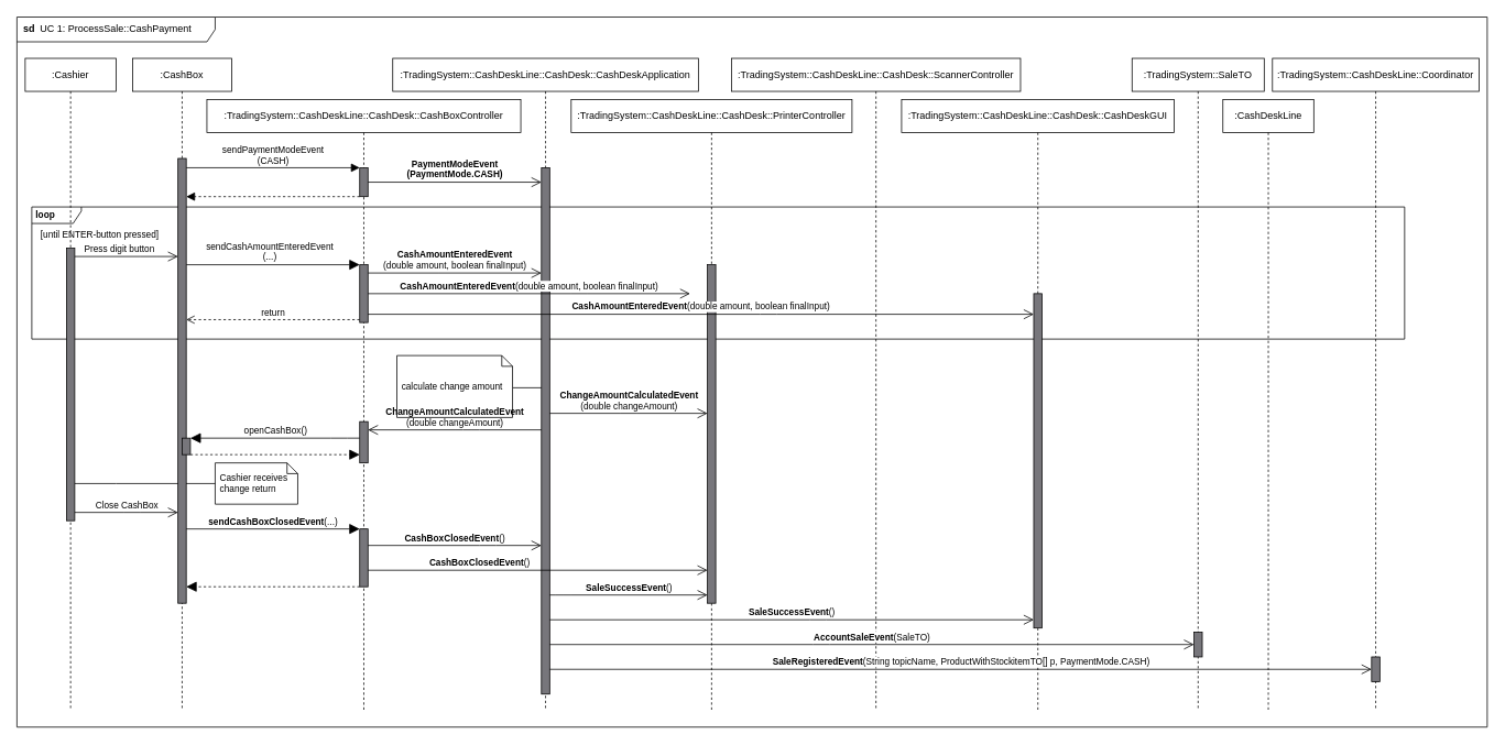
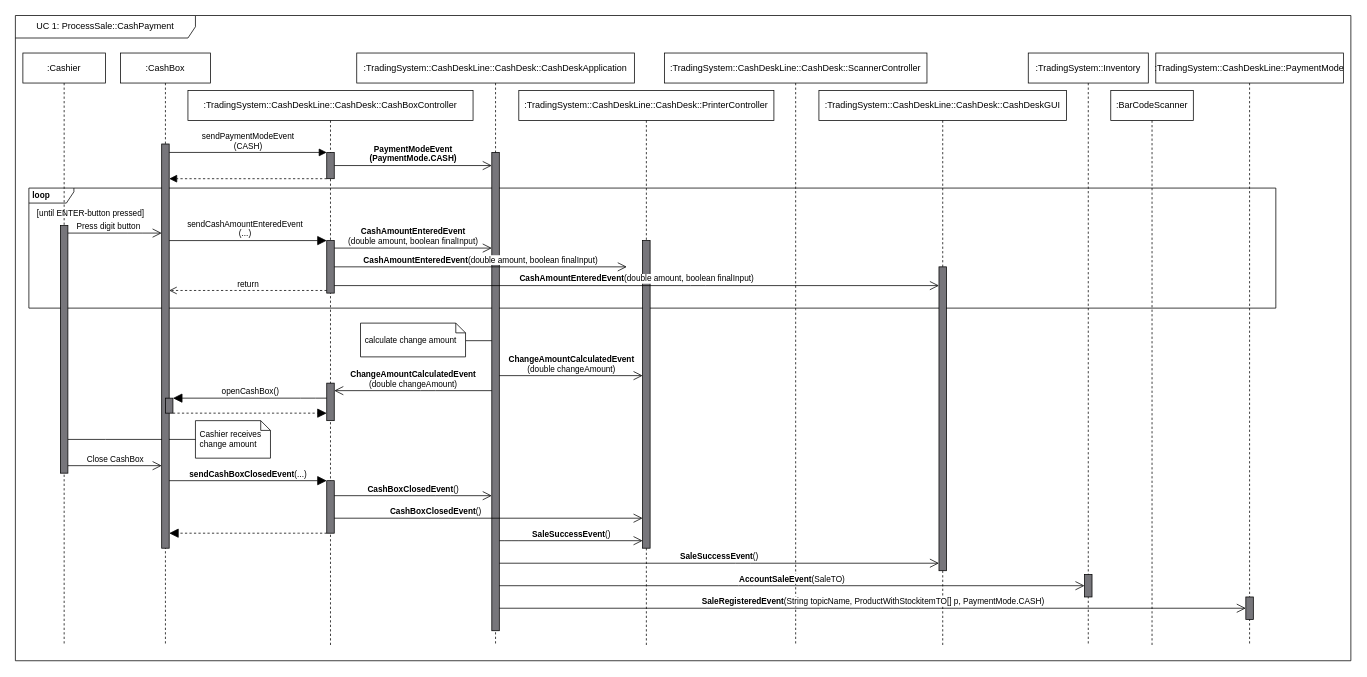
- <mxCell id="3" value="sd" style="text;align=center;fontStyle=1;verticalAlign=middle;spacingLeft=3;spacingRight=3;strokeColor=none;rotatable=0;points=[[0,0.5],[1,0.5]];portConstraint=eastwest;" parent="1" vertex="1"><mxGeometry x="20" y="20" width="30" height="26" as="geometry" /></mxCell>
- <mxCell id="6" value=":TradingSystem::SaleTO" style="shape=umlLifeline;perimeter=lifelinePerimeter;whiteSpace=wrap;html=1;container=1;collapsible=0;recursiveResize=0;outlineConnect=0;" parent="1" vertex="1"><mxGeometry x="1370" y="70" width="160" height="790" as="geometry" /></mxCell>
+ <mxCell id="6" value=":TradingSystem::Inventory" style="shape=umlLifeline;perimeter=lifelinePerimeter;whiteSpace=wrap;html=1;container=1;collapsible=0;recursiveResize=0;outlineConnect=0;" parent="1" vertex="1"><mxGeometry x="1370" y="70" width="160" height="790" as="geometry" /></mxCell>
- <mxCell id="8" value=":TradingSystem::CashDeskLine::Coordinator" style="shape=umlLifeline;perimeter=lifelinePerimeter;whiteSpace=wrap;html=1;container=1;collapsible=0;recursiveResize=0;outlineConnect=0;" parent="1" vertex="1"><mxGeometry x="1540" y="70" width="250" height="790" as="geometry" /></mxCell>
+ <mxCell id="8" value=":TradingSystem::CashDeskLine::PaymentMode" style="shape=umlLifeline;perimeter=lifelinePerimeter;whiteSpace=wrap;html=1;container=1;collapsible=0;recursiveResize=0;outlineConnect=0;" parent="1" vertex="1"><mxGeometry x="1540" y="70" width="250" height="790" as="geometry" /></mxCell>
- <mxCell id="5" value=":CashDeskLine" style="shape=umlLifeline;perimeter=lifelinePerimeter;whiteSpace=wrap;html=1;container=1;collapsible=0;recursiveResize=0;outlineConnect=0;" parent="1" vertex="1"><mxGeometry x="1480" y="120" width="110" height="740" as="geometry" /></mxCell>
+ <mxCell id="5" value=":BarCodeScanner" style="shape=umlLifeline;perimeter=lifelinePerimeter;whiteSpace=wrap;html=1;container=1;collapsible=0;recursiveResize=0;outlineConnect=0;" parent="1" vertex="1"><mxGeometry x="1480" y="120" width="110" height="740" as="geometry" /></mxCell>
- <mxCell id="28" value="calculate change amount" style="shape=note;size=13;whiteSpace=wrap;html=1;rounded=0;glass=0;fontSize=11;strokeColor=#000000;strokeWidth=1;fillColor=none;align=left;spacingLeft=4;" parent="25" vertex="1"><mxGeometry x="230" y="310" width="140" height="75" as="geometry" /></mxCell>
+ <mxCell id="28" value="calculate change amount" style="shape=note;size=13;whiteSpace=wrap;html=1;rounded=0;glass=0;fontSize=11;strokeColor=#000000;strokeWidth=1;fillColor=none;align=left;spacingLeft=4;" parent="25" vertex="1"><mxGeometry x="230" y="310" width="140" height="45" as="geometry" /></mxCell>
- <mxCell id="39" value="&lt;div&gt;Cashier receives&lt;/div&gt;&lt;div&gt;change return&lt;br&gt;&lt;/div&gt;" style="shape=note;size=13;whiteSpace=wrap;html=1;rounded=0;glass=0;fontSize=11;strokeColor=#000000;strokeWidth=1;fillColor=none;align=left;spacingLeft=4;" parent="1" vertex="1"><mxGeometry x="260" y="560" width="100" height="50" as="geometry" /></mxCell>
+ <mxCell id="39" value="&lt;div&gt;Cashier receives&lt;/div&gt;&lt;div&gt;change amount&lt;br&gt;&lt;/div&gt;" style="shape=note;size=13;whiteSpace=wrap;html=1;rounded=0;glass=0;fontSize=11;strokeColor=#000000;strokeWidth=1;fillColor=none;align=left;spacingLeft=4;" parent="1" vertex="1"><mxGeometry x="260" y="560" width="100" height="50" as="geometry" /></mxCell>
